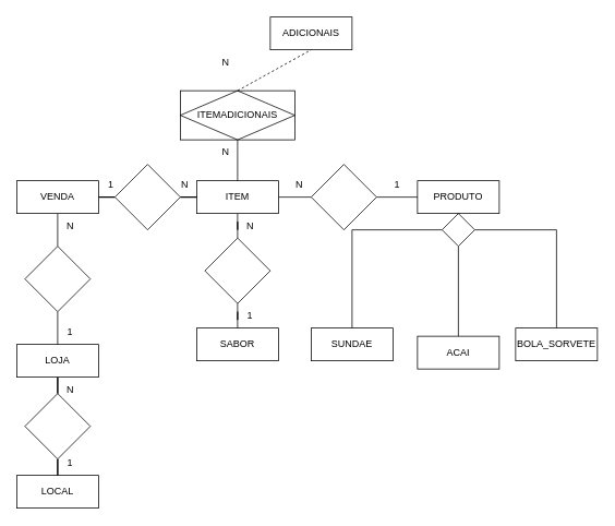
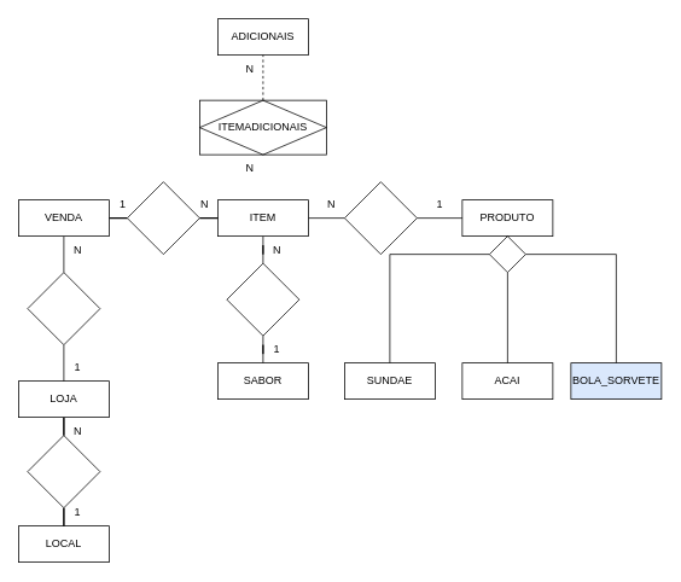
- <mxCell id="8" value="ADICIONAIS" style="whiteSpace=wrap;html=1;align=center;" vertex="1" parent="1"><mxGeometry x="330" y="20" width="100" height="40" as="geometry" /></mxCell>
+ <mxCell id="8" value="ADICIONAIS" style="whiteSpace=wrap;html=1;align=center;" vertex="1" parent="1"><mxGeometry x="240" width="100" height="40" as="geometry" y="20" /></mxCell>
- <mxCell id="18" style="edgeStyle=orthogonalEdgeStyle;rounded=0;orthogonalLoop=1;jettySize=auto;html=1;endArrow=none;endFill=0;" edge="1" parent="1" source="19" target="7"><mxGeometry relative="1" as="geometry"><Array as="points"><mxPoint x="290" y="190" /><mxPoint x="290" y="190" /></Array></mxGeometry></mxCell>
- <mxCell id="17" value="BOLA_SORVETE" style="whiteSpace=wrap;html=1;align=center;" vertex="1" parent="1"><mxGeometry x="630" y="400" width="100" height="40" as="geometry" /></mxCell>
+ <mxCell id="17" value="BOLA_SORVETE" style="whiteSpace=wrap;html=1;align=center;fillColor=#dae8fc;" vertex="1" parent="1"><mxGeometry x="630" y="400" width="100" height="40" as="geometry" /></mxCell>
- <mxCell id="16" value="ACAI" style="whiteSpace=wrap;html=1;align=center;" vertex="1" parent="1"><mxGeometry x="510" y="410" width="100" height="40" as="geometry" /></mxCell>
+ <mxCell id="16" value="ACAI" style="whiteSpace=wrap;html=1;align=center;" vertex="1" parent="1"><mxGeometry x="510" y="400" width="100" height="40" as="geometry" /></mxCell>
